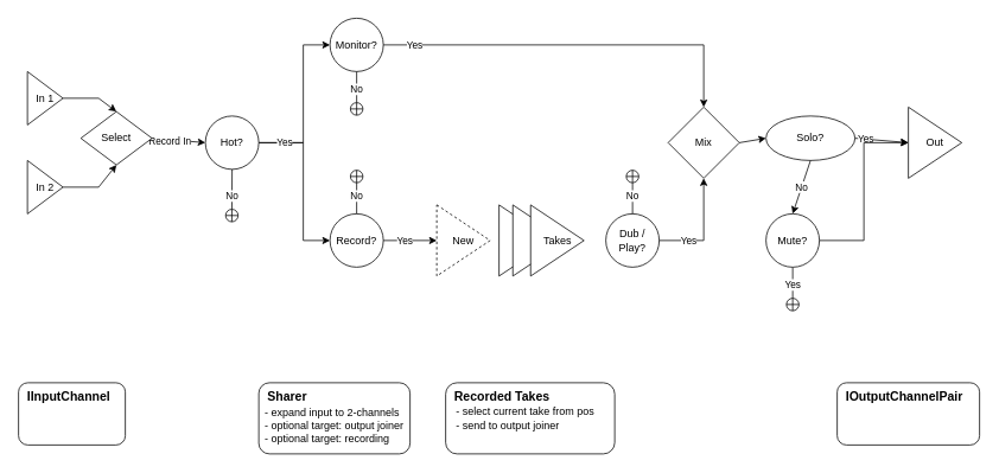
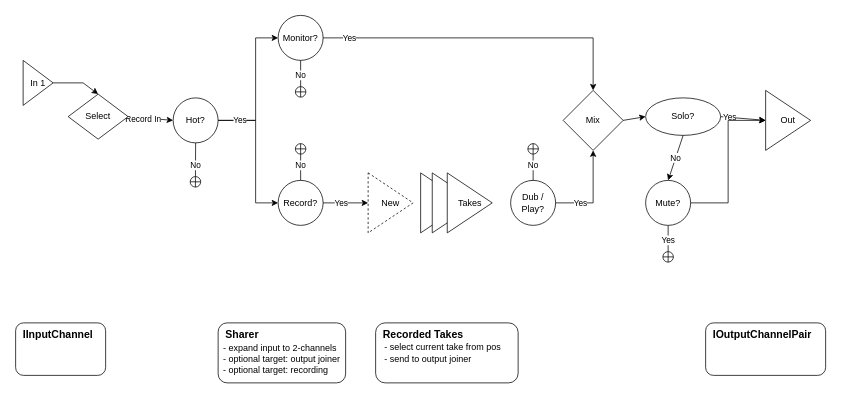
- <mxCell id="7" value="" style="endArrow=classic;html=1;rounded=0;entryX=0.5;entryY=1;entryDx=0;entryDy=0;exitX=1;exitY=0.5;exitDx=0;exitDy=0;" parent="1" source="3" target="27" edge="1"><mxGeometry width="50" height="50" relative="1" as="geometry"><mxPoint x="50" y="330" as="sourcePoint" /><mxPoint x="110" y="190" as="targetPoint" /><Array as="points"><mxPoint x="110" y="210" /></Array></mxGeometry></mxCell>
- <mxCell id="3" value="In 2" style="triangle;whiteSpace=wrap;html=1;" parent="1" vertex="1"><mxGeometry x="30" y="180" width="40" height="60" as="geometry" /></mxCell>
